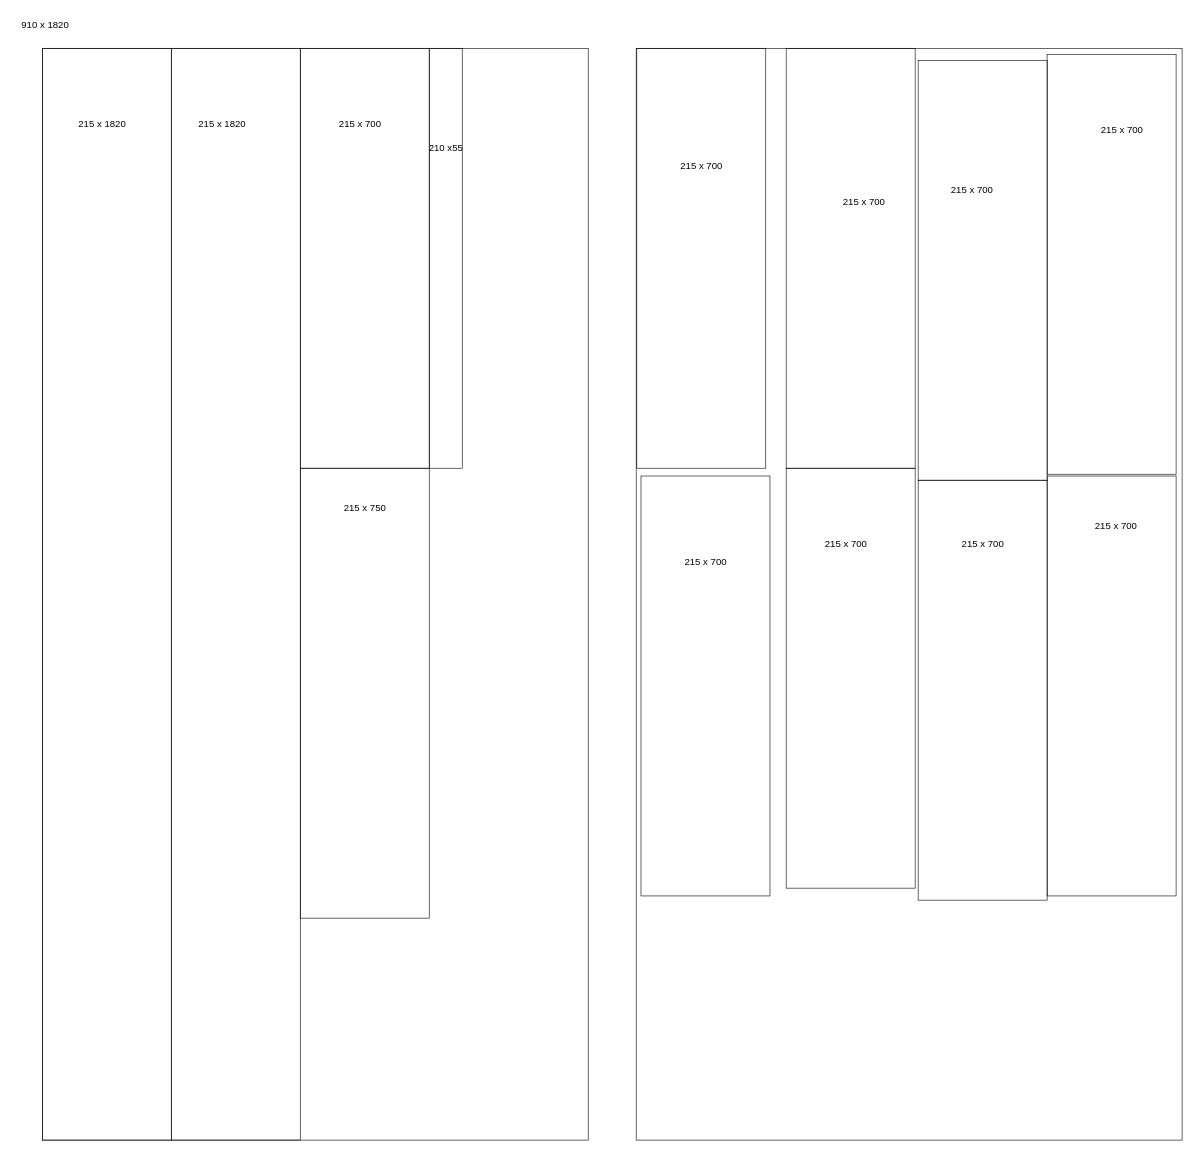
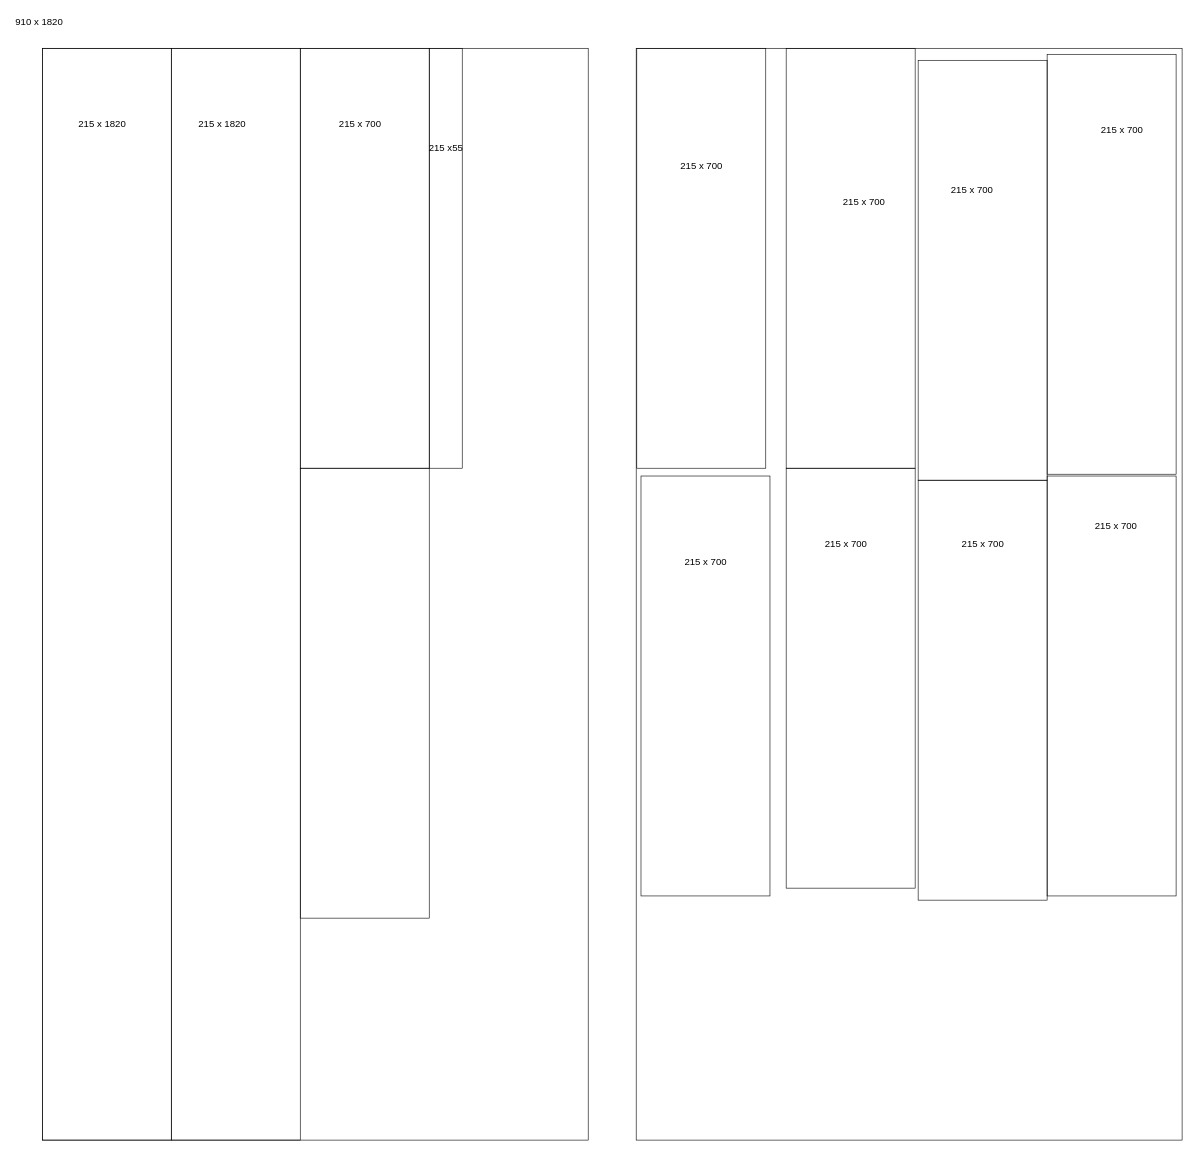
- <mxCell id="3" value="910 x 1820" style="text;html=1;align=center;verticalAlign=middle;whiteSpace=wrap;rounded=0;fontSize=16;" vertex="1" parent="1"><mxGeometry x="30" y="25" width="90" height="30" as="geometry" /></mxCell>
+ <mxCell id="3" value="910 x 1820" style="text;html=1;align=center;verticalAlign=middle;whiteSpace=wrap;rounded=0;fontSize=16;" vertex="1" parent="1"><mxGeometry x="20" y="20" width="90" height="30" as="geometry" /></mxCell>
- <mxCell id="22" value="210 x55" style="text;html=1;align=center;verticalAlign=middle;whiteSpace=wrap;rounded=0;fontSize=16;" vertex="1" parent="1"><mxGeometry x="692.5" y="230" width="100" height="30" as="geometry" /></mxCell>
+ <mxCell id="22" value="215 x55" style="text;html=1;align=center;verticalAlign=middle;whiteSpace=wrap;rounded=0;fontSize=16;" vertex="1" parent="1"><mxGeometry x="692.5" y="230" width="100" height="30" as="geometry" /></mxCell>
- <mxCell id="21" value="215 x 750" style="text;html=1;align=center;verticalAlign=middle;whiteSpace=wrap;rounded=0;fontSize=16;" vertex="1" parent="1"><mxGeometry x="557.5" y="830" width="100" height="30" as="geometry" /></mxCell>
